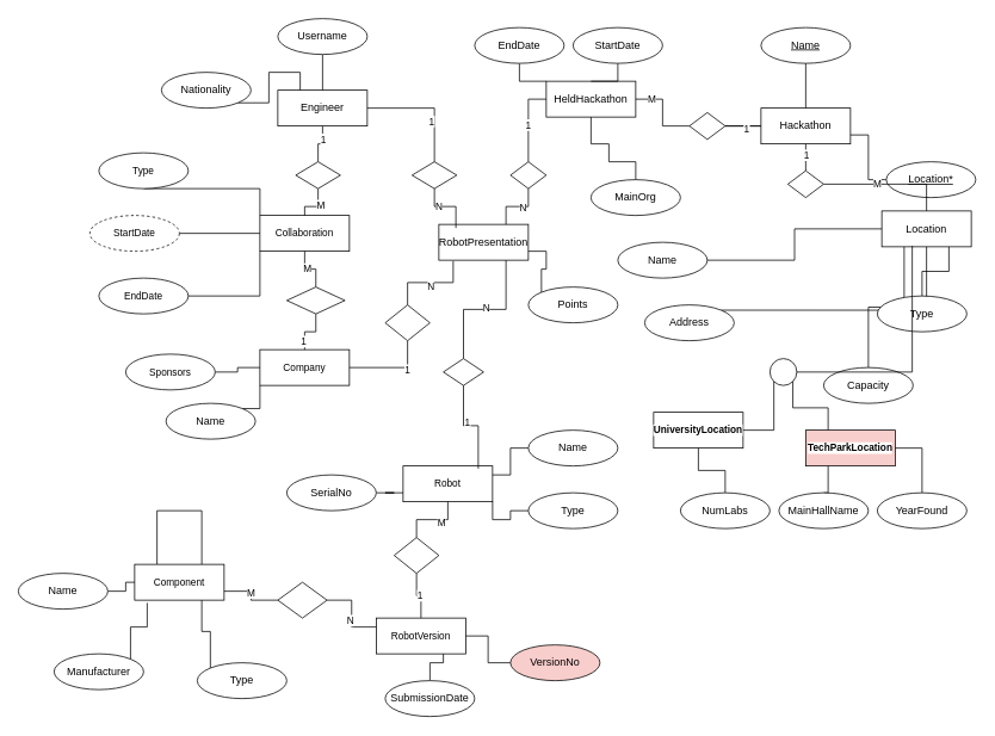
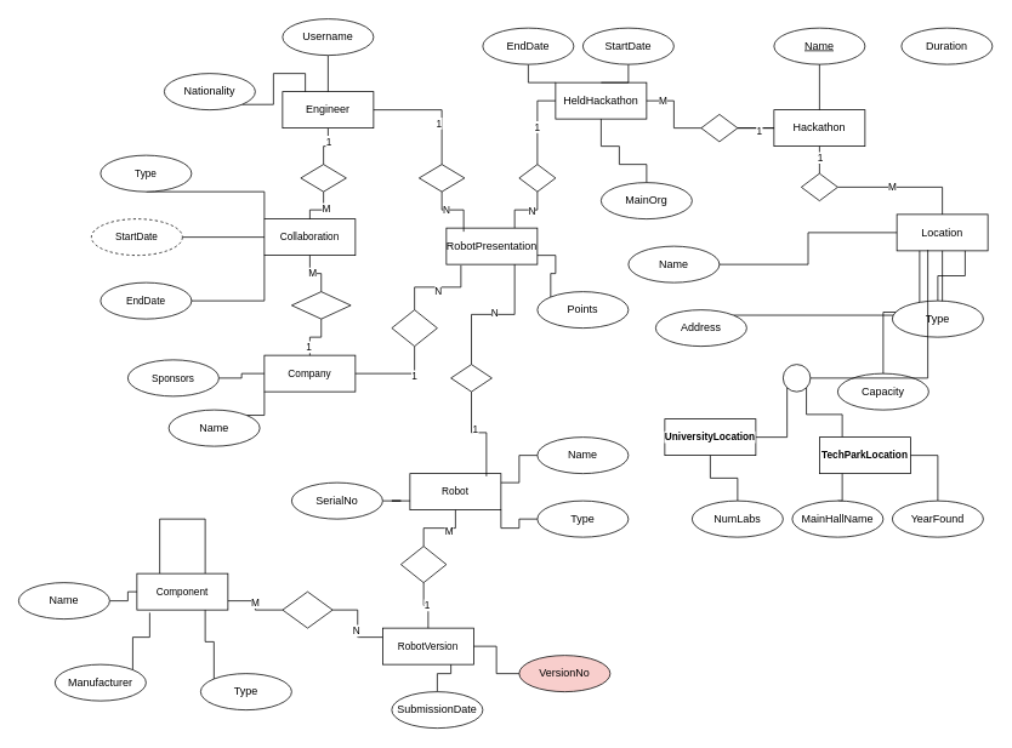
+ <mxCell id="5" value="Duration" style="ellipse;whiteSpace=wrap;html=1;align=center;" vertex="1" parent="1"><mxGeometry x="990" y="30" width="100" height="40" as="geometry" /></mxCell>
- <mxCell id="6" style="edgeStyle=orthogonalEdgeStyle;rounded=0;orthogonalLoop=1;jettySize=auto;html=1;entryX=1;entryY=0.75;entryDx=0;entryDy=0;endArrow=none;endFill=0;" edge="1" parent="1" source="7" target="2"><mxGeometry relative="1" as="geometry" /></mxCell>
- <mxCell id="7" value="&lt;u&gt;Location*&lt;/u&gt;" style="ellipse;whiteSpace=wrap;html=1;align=center;" vertex="1" parent="1"><mxGeometry x="990" y="180" width="100" height="40" as="geometry" /></mxCell>
- <mxCell id="24" value="&lt;strong data-end=&quot;691&quot; data-start=&quot;671&quot;&gt;TechParkLocation&lt;/strong&gt;" style="whiteSpace=wrap;html=1;align=center;fontFamily=Helvetica;fontSize=11;fontColor=default;labelBackgroundColor=default;fillColor=#f8cecc;" vertex="1" parent="1"><mxGeometry x="900" y="480" width="100" height="40" as="geometry" /></mxCell>
+ <mxCell id="24" value="&lt;strong data-end=&quot;691&quot; data-start=&quot;671&quot;&gt;TechParkLocation&lt;/strong&gt;" style="whiteSpace=wrap;html=1;align=center;fontFamily=Helvetica;fontSize=11;fontColor=default;labelBackgroundColor=default;" vertex="1" parent="1"><mxGeometry x="900" y="480" width="100" height="40" as="geometry" /></mxCell>
